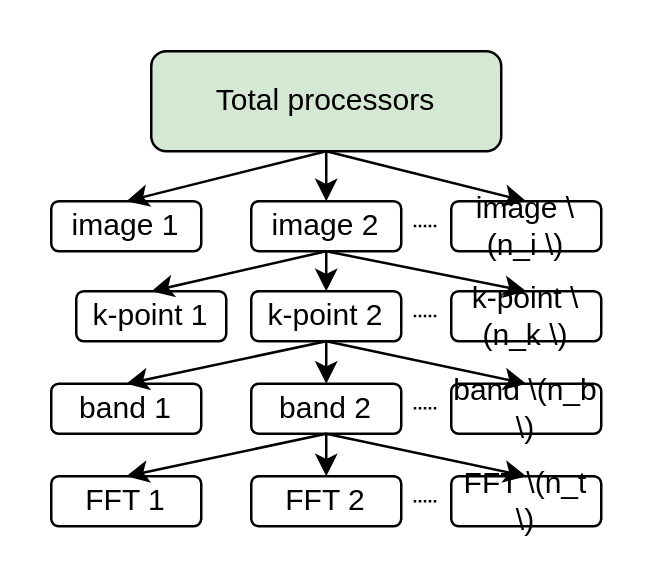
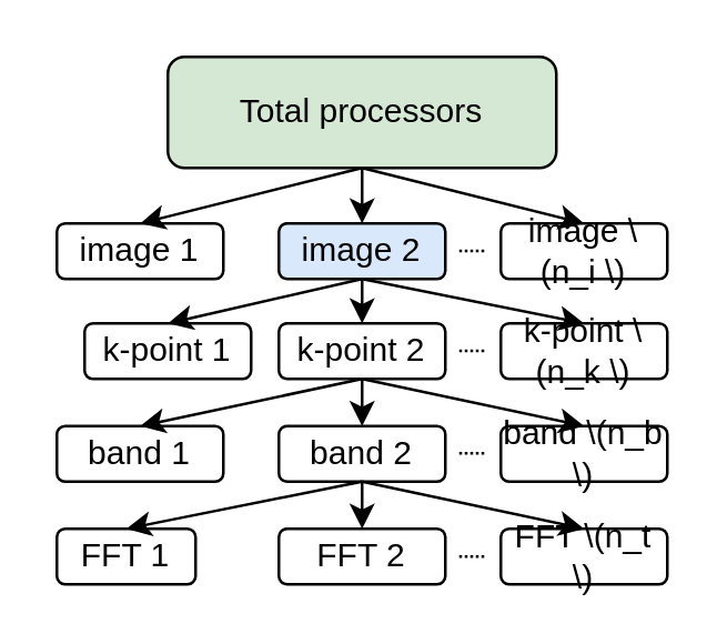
- <mxCell id="4" value="image 2" style="rounded=1;whiteSpace=wrap;html=1;fontSize=12;glass=0;strokeWidth=1;shadow=0;overflow=visible;" vertex="1" parent="1"><mxGeometry x="100" y="80" width="60" height="20" as="geometry" /></mxCell>
+ <mxCell id="4" value="image 2" style="rounded=1;whiteSpace=wrap;html=1;fontSize=12;glass=0;strokeWidth=1;shadow=0;overflow=visible;fillColor=#dae8fc;" vertex="1" parent="1"><mxGeometry x="100" y="80" width="60" height="20" as="geometry" /></mxCell>
- <mxCell id="25" value="FFT 1" style="rounded=1;whiteSpace=wrap;html=1;fontSize=12;glass=0;strokeWidth=1;shadow=0;overflow=visible;" vertex="1" parent="1"><mxGeometry x="20" y="190" width="60" height="20" as="geometry" /></mxCell>
+ <mxCell id="25" value="FFT 1" style="rounded=1;whiteSpace=wrap;html=1;fontSize=12;glass=0;strokeWidth=1;shadow=0;overflow=visible;" vertex="1" parent="1"><mxGeometry x="20" y="190" width="50" height="20" as="geometry" /></mxCell>
